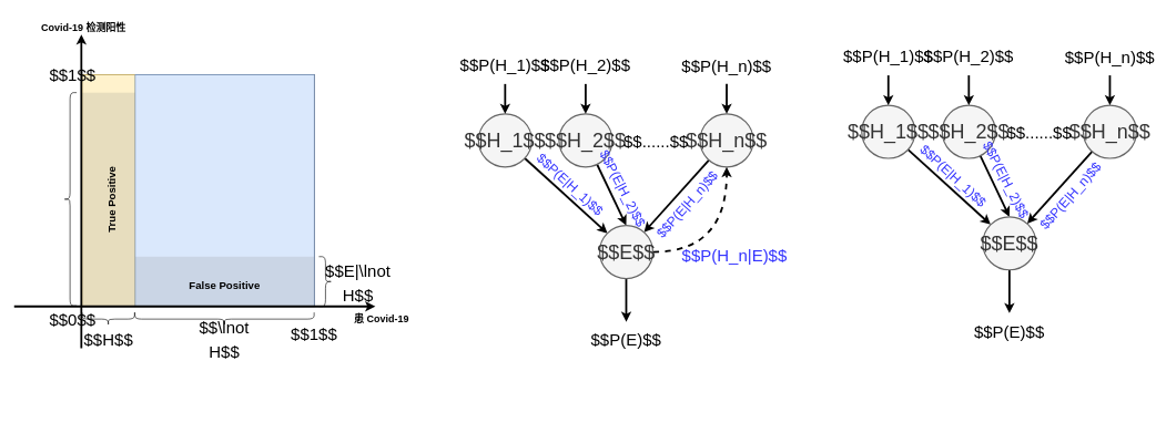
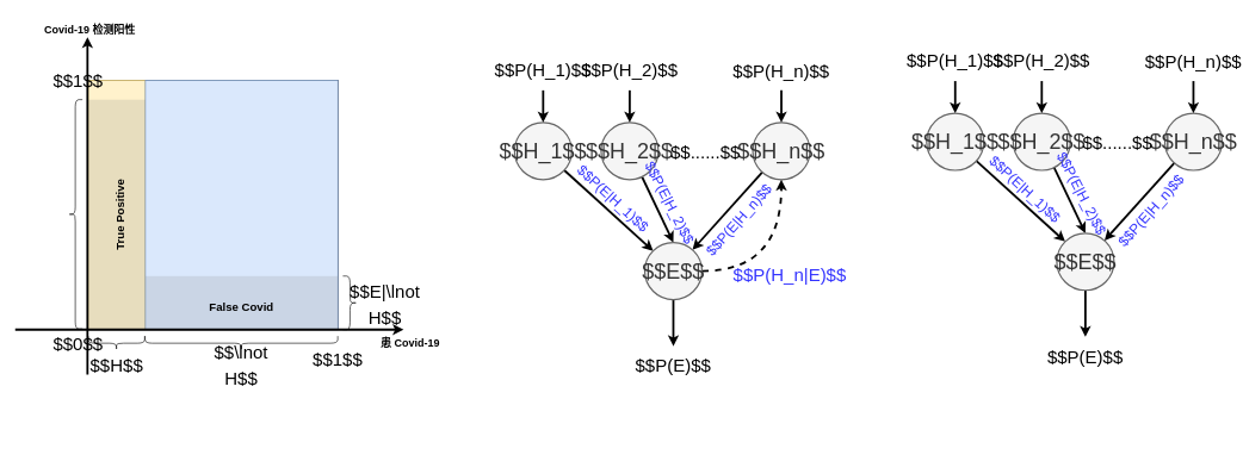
- <mxCell id="22" value="&lt;font style=&quot;font-size: 16px&quot;&gt;&lt;b&gt;False Positive&lt;/b&gt;&lt;br&gt;&lt;/font&gt;" style="text;html=1;strokeColor=none;fillColor=none;align=center;verticalAlign=middle;whiteSpace=wrap;rounded=0;opacity=30;fontSize=30;" vertex="1" parent="1"><mxGeometry x="267" y="409.75" width="139" height="27.5" as="geometry" /></mxCell>
+ <mxCell id="22" value="&lt;font style=&quot;font-size: 16px&quot;&gt;&lt;b&gt;False Covid&lt;/b&gt;&lt;br&gt;&lt;/font&gt;" style="text;html=1;strokeColor=none;fillColor=none;align=center;verticalAlign=middle;whiteSpace=wrap;rounded=0;opacity=30;fontSize=30;" vertex="1" parent="1"><mxGeometry x="267" y="409.75" width="139" height="27.5" as="geometry" /></mxCell>
